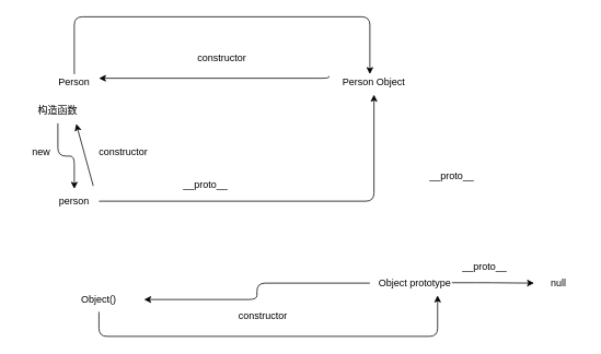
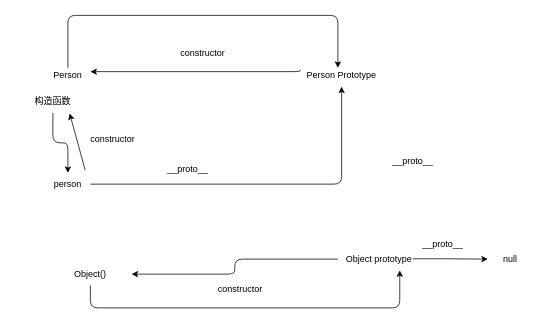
- <mxCell id="5" value="Person Object" style="text;strokeColor=none;align=center;fillColor=none;html=1;verticalAlign=middle;whiteSpace=wrap;rounded=0;" vertex="1" parent="1"><mxGeometry x="400" y="85" width="110" height="30" as="geometry" /></mxCell>
+ <mxCell id="5" value="Person Prototype" style="text;strokeColor=none;align=center;fillColor=none;html=1;verticalAlign=middle;whiteSpace=wrap;rounded=0;" vertex="1" parent="1"><mxGeometry x="400" y="85" width="110" height="30" as="geometry" /></mxCell>
- <mxCell id="11" value="new&lt;br&gt;" style="text;strokeColor=none;align=center;fillColor=none;html=1;verticalAlign=middle;whiteSpace=wrap;rounded=0;" vertex="1" parent="1"><mxGeometry x="20" y="170" width="60" height="30" as="geometry" /></mxCell>
